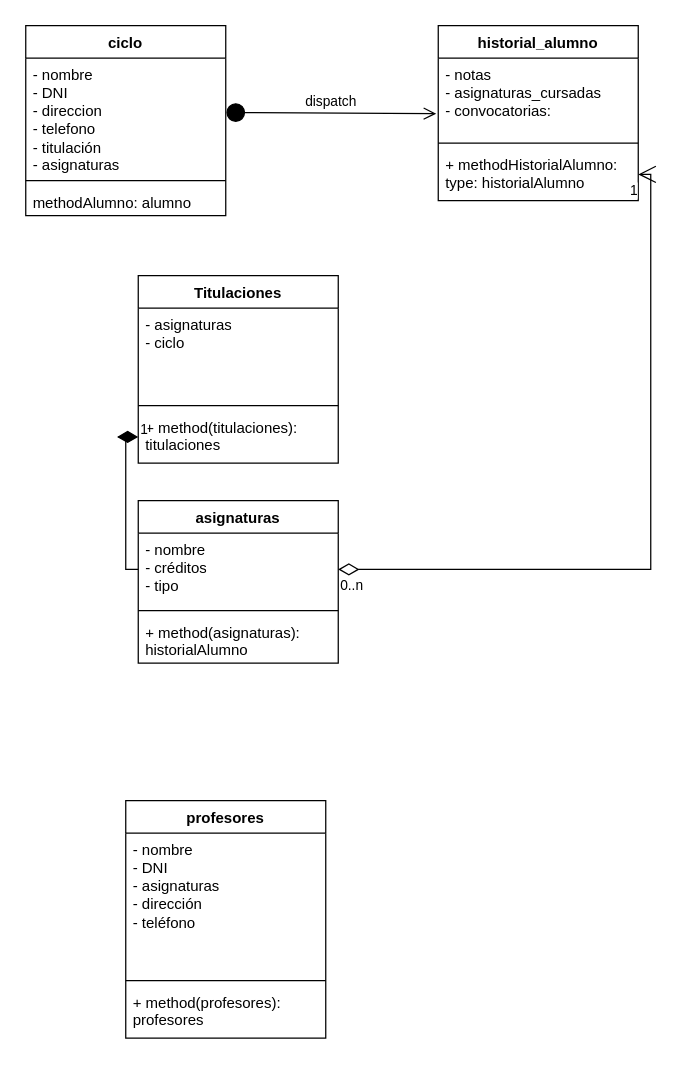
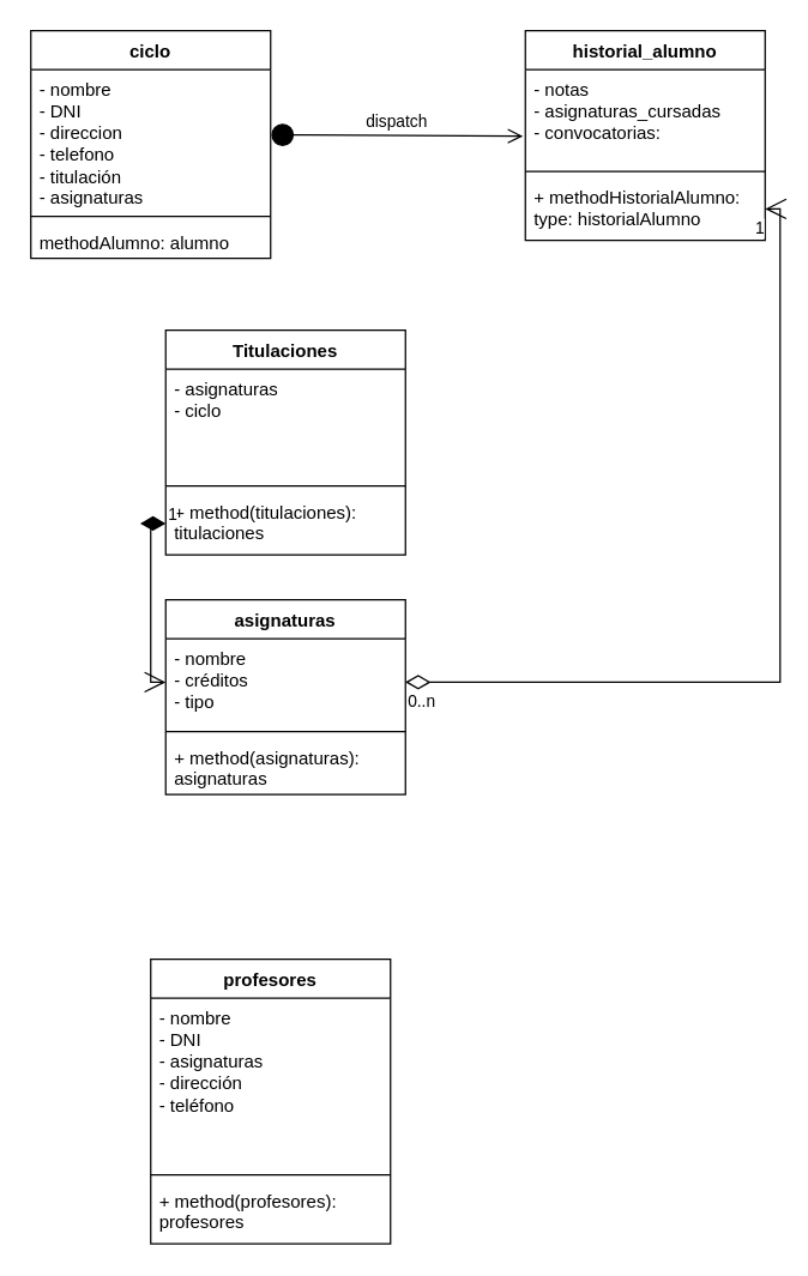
- <mxCell id="22" value="1" style="endArrow=none;html=1;endSize=12;startArrow=diamondThin;startSize=14;startFill=1;edgeStyle=orthogonalEdgeStyle;align=left;verticalAlign=bottom;rounded=0;exitX=0;exitY=0.5;exitDx=0;exitDy=0;entryX=0;entryY=0.5;entryDx=0;entryDy=0;" edge="1" parent="1" source="14" target="16"><mxGeometry x="-1" y="3" relative="1" as="geometry"><mxPoint x="220" y="360" as="sourcePoint" /><mxPoint x="110" y="439" as="targetPoint" /></mxGeometry></mxCell>
+ <mxCell id="22" value="1" style="endArrow=open;html=1;endSize=12;startArrow=diamondThin;startSize=14;startFill=1;edgeStyle=orthogonalEdgeStyle;align=left;verticalAlign=bottom;rounded=0;exitX=0;exitY=0.5;exitDx=0;exitDy=0;entryX=0;entryY=0.5;entryDx=0;entryDy=0;" edge="1" parent="1" source="14" target="16"><mxGeometry x="-1" y="3" relative="1" as="geometry"><mxPoint x="220" y="360" as="sourcePoint" /><mxPoint x="110" y="439" as="targetPoint" /></mxGeometry></mxCell>
- <mxCell id="18" value="+ method(asignaturas): historialAlumno" style="text;strokeColor=none;fillColor=none;align=left;verticalAlign=top;spacingLeft=4;spacingRight=4;overflow=hidden;rotatable=0;points=[[0,0.5],[1,0.5]];portConstraint=eastwest;whiteSpace=wrap;html=1;" vertex="1" parent="15"><mxGeometry y="92" width="160" height="38" as="geometry" /></mxCell>
+ <mxCell id="18" value="+ method(asignaturas): asignaturas" style="text;strokeColor=none;fillColor=none;align=left;verticalAlign=top;spacingLeft=4;spacingRight=4;overflow=hidden;rotatable=0;points=[[0,0.5],[1,0.5]];portConstraint=eastwest;whiteSpace=wrap;html=1;" vertex="1" parent="15"><mxGeometry y="92" width="160" height="38" as="geometry" /></mxCell>
